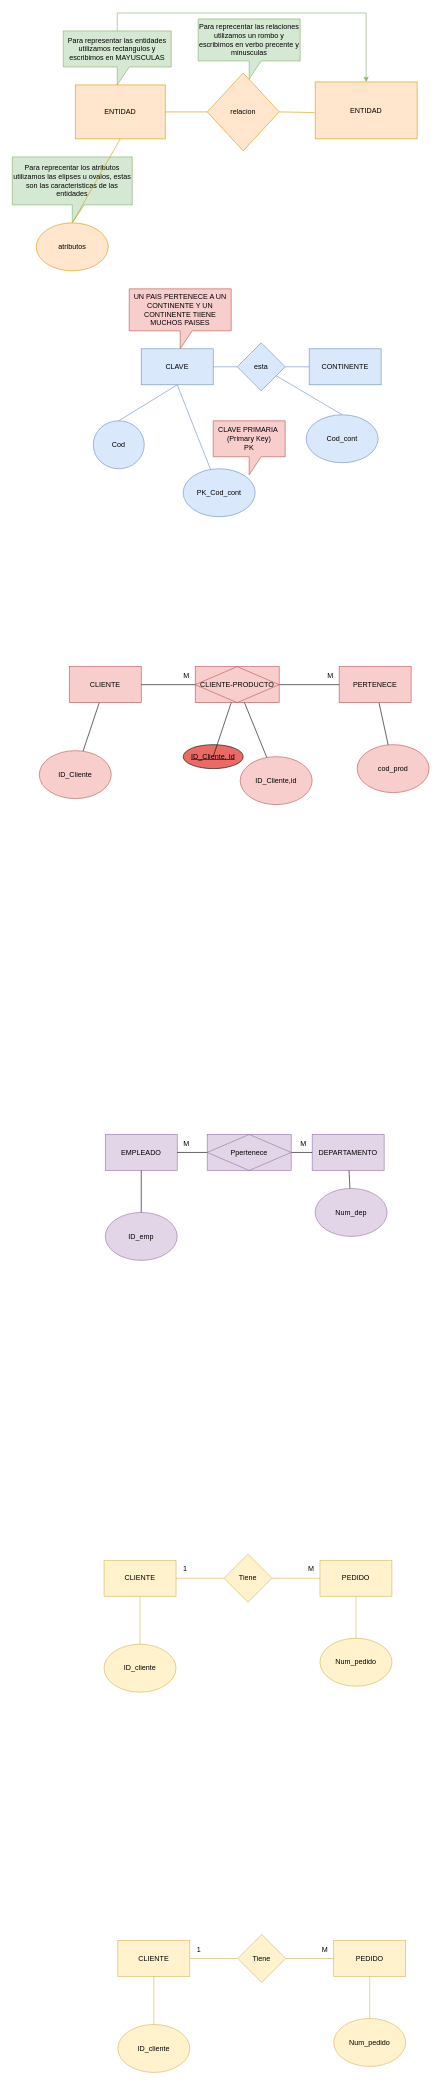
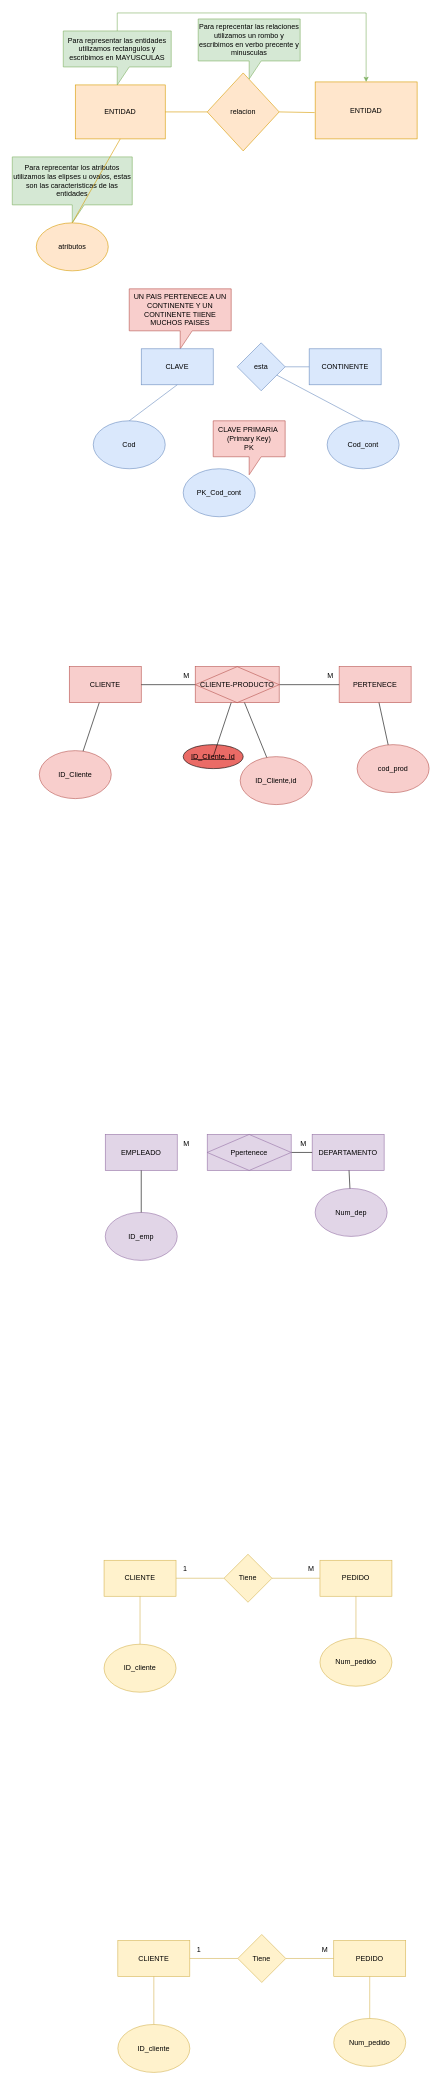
- <mxCell id="9" value="" style="endArrow=none;html=1;rounded=0;exitX=1;exitY=0.5;exitDx=0;exitDy=0;entryX=0;entryY=0.5;entryDx=0;entryDy=0;fillColor=#dae8fc;strokeColor=#6c8ebf;" parent="1" source="7" target="6" edge="1"><mxGeometry width="50" height="50" relative="1" as="geometry"><mxPoint x="365" y="640" as="sourcePoint" /><mxPoint x="415" y="590" as="targetPoint" /></mxGeometry></mxCell>
- <mxCell id="20" value="" style="endArrow=none;html=1;rounded=0;entryX=0.381;entryY=0.018;entryDx=0;entryDy=0;entryPerimeter=0;exitX=0.5;exitY=1;exitDx=0;exitDy=0;fillColor=#dae8fc;strokeColor=#6c8ebf;" parent="1" source="7" target="15" edge="1"><mxGeometry width="50" height="50" relative="1" as="geometry"><mxPoint x="295" y="670" as="sourcePoint" /><mxPoint x="225" y="710" as="targetPoint" /></mxGeometry></mxCell>
- <mxCell id="13" value="Cod_cont" style="ellipse;whiteSpace=wrap;html=1;fillColor=#dae8fc;strokeColor=#6c8ebf;" parent="1" vertex="1"><mxGeometry x="510" y="690" width="120" height="80" as="geometry" /></mxCell>
+ <mxCell id="13" value="Cod_cont" style="ellipse;whiteSpace=wrap;html=1;fillColor=#dae8fc;strokeColor=#6c8ebf;" parent="1" vertex="1"><mxGeometry x="545" y="700" width="120" height="80" as="geometry" /></mxCell>
- <mxCell id="10" value="Cod" style="ellipse;whiteSpace=wrap;html=1;fillColor=#dae8fc;strokeColor=#6c8ebf;" parent="1" vertex="1"><mxGeometry x="155" y="700" width="85" height="80" as="geometry" /></mxCell>
+ <mxCell id="10" value="Cod" style="ellipse;whiteSpace=wrap;html=1;fillColor=#dae8fc;strokeColor=#6c8ebf;" parent="1" vertex="1"><mxGeometry x="155" y="700" width="120" height="80" as="geometry" /></mxCell>
- <mxCell id="71" value="" style="endArrow=none;html=1;rounded=0;" edge="1" parent="1" source="25" target="72"><mxGeometry relative="1" as="geometry"><mxPoint x="295" y="1920" as="sourcePoint" /><mxPoint x="520" y="1920" as="targetPoint" /></mxGeometry></mxCell>
